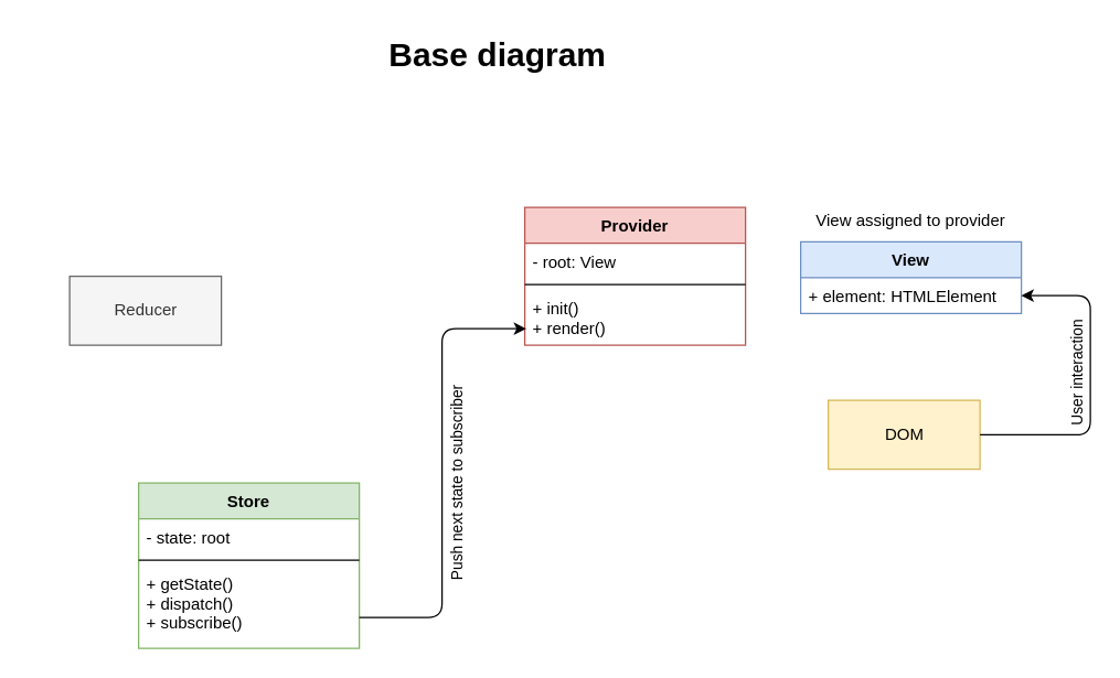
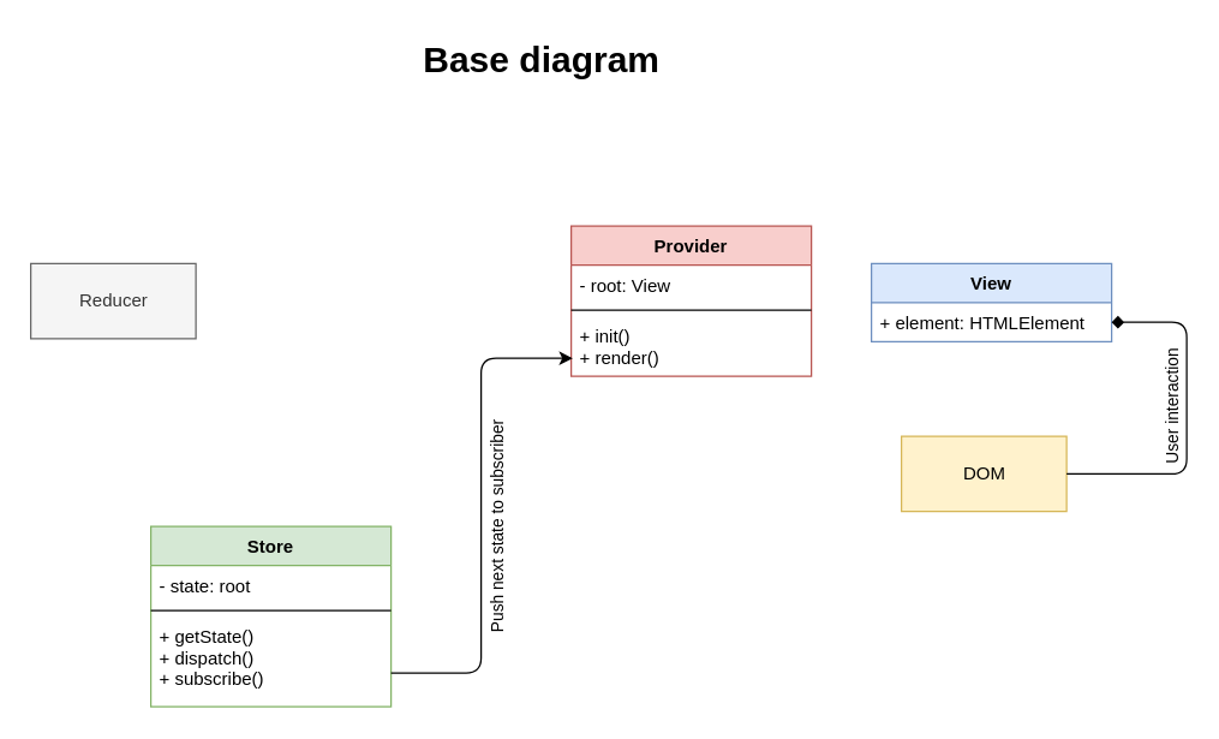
- <mxCell id="19" value="View assigned to provider" style="text;html=1;strokeColor=none;fillColor=none;align=center;verticalAlign=middle;whiteSpace=wrap;rounded=0;" vertex="1" parent="1"><mxGeometry x="580" y="150" width="160" height="20" as="geometry" /></mxCell>
- <mxCell id="15" value="" style="endArrow=classic;html=1;entryX=1;entryY=0.5;entryDx=0;entryDy=0;exitX=1;exitY=0.5;exitDx=0;exitDy=0;" edge="1" parent="1" source="12" target="11"><mxGeometry relative="1" as="geometry"><mxPoint x="560" y="390" as="sourcePoint" /><mxPoint x="750" y="240" as="targetPoint" /><Array as="points"><mxPoint x="790" y="315" /><mxPoint x="790" y="214" /></Array></mxGeometry></mxCell>
+ <mxCell id="15" value="" style="endArrow=diamond;html=1;entryX=1;entryY=0.5;entryDx=0;entryDy=0;exitX=1;exitY=0.5;exitDx=0;exitDy=0;" edge="1" parent="1" source="12" target="11"><mxGeometry relative="1" as="geometry"><mxPoint x="560" y="390" as="sourcePoint" /><mxPoint x="750" y="240" as="targetPoint" /><Array as="points"><mxPoint x="790" y="315" /><mxPoint x="790" y="214" /></Array></mxGeometry></mxCell>
- <mxCell id="13" value="Reducer" style="html=1;fillColor=#f5f5f5;strokeColor=#666666;fontColor=#333333;" vertex="1" parent="1"><mxGeometry x="50" y="200" width="110" height="50" as="geometry" /></mxCell>
+ <mxCell id="13" value="Reducer" style="html=1;fillColor=#f5f5f5;strokeColor=#666666;fontColor=#333333;" vertex="1" parent="1"><mxGeometry x="20" y="175" width="110" height="50" as="geometry" /></mxCell>
